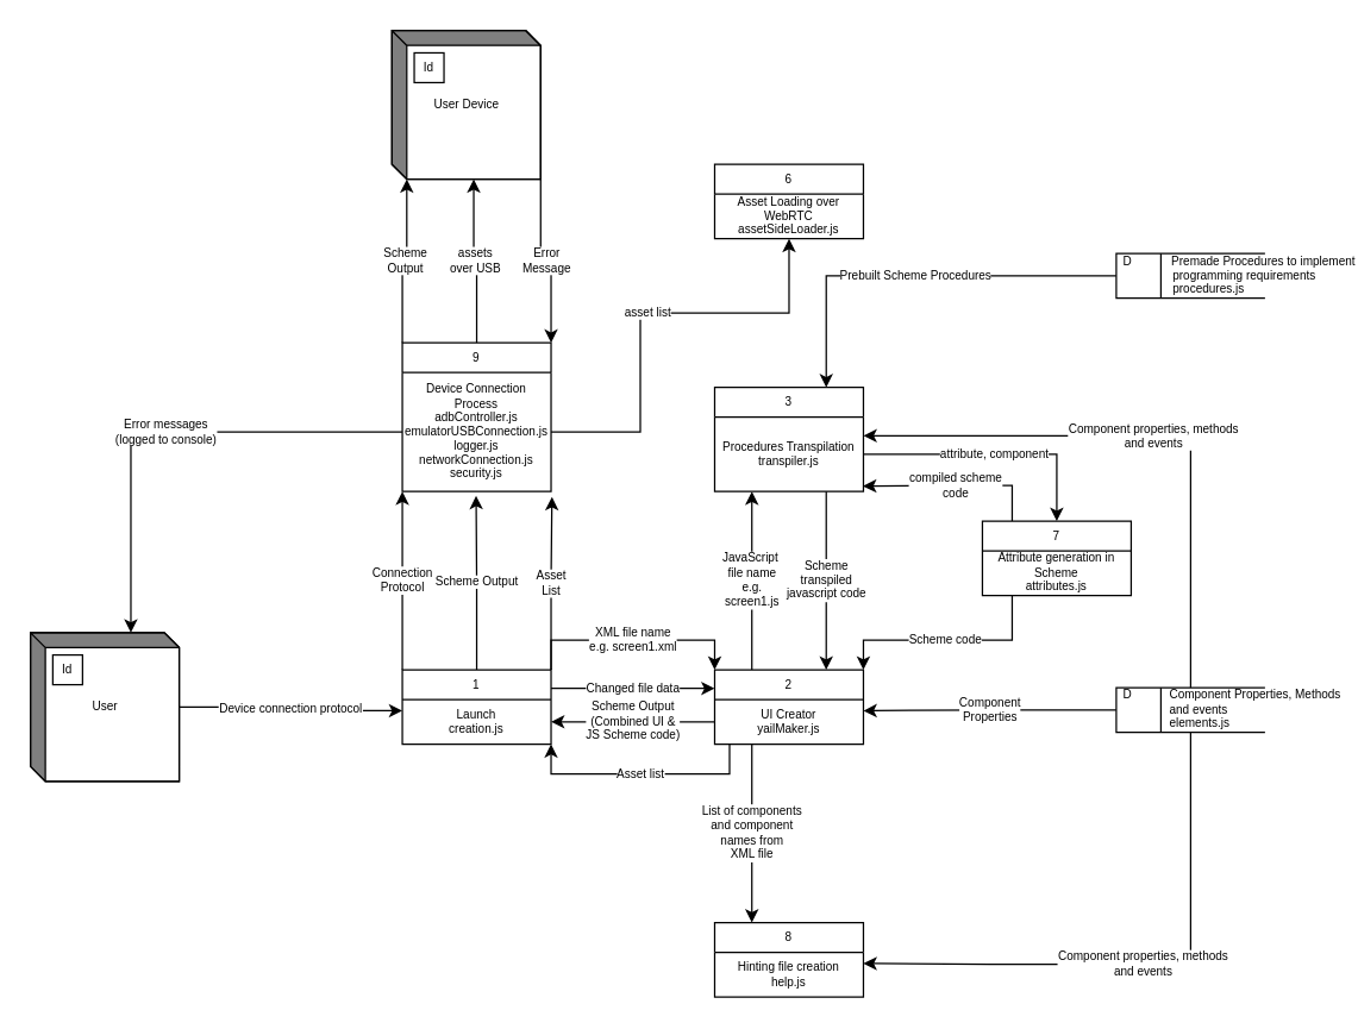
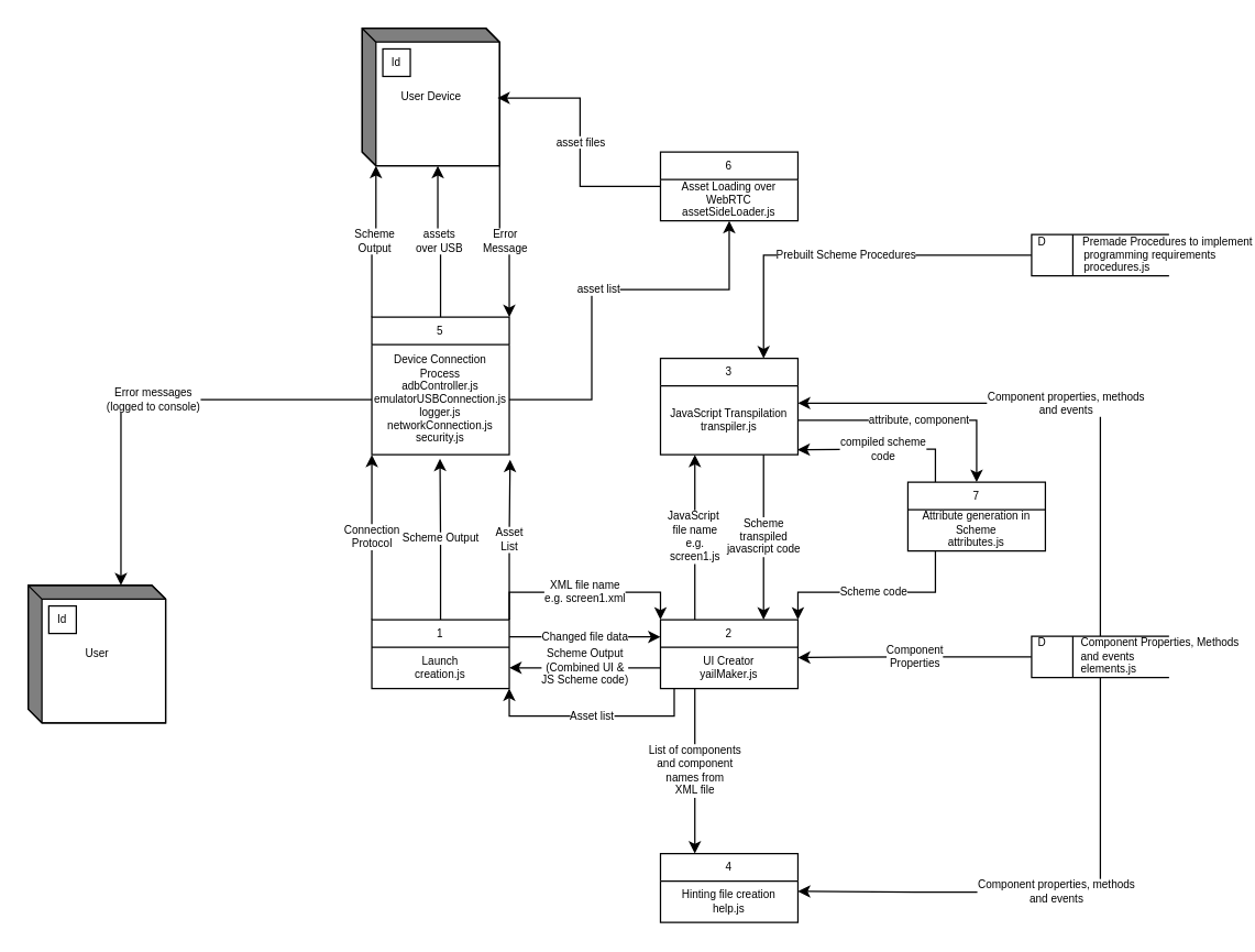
+ <mxCell id="35" value="asset files" style="edgeStyle=orthogonalEdgeStyle;rounded=0;orthogonalLoop=1;jettySize=auto;html=1;entryX=0.984;entryY=0.507;entryDx=0;entryDy=0;entryPerimeter=0;fontSize=8;" edge="1" parent="1" source="36" target="13"><mxGeometry relative="1" as="geometry" /></mxCell>
- <mxCell id="30" value="9" style="swimlane;fontStyle=0;childLayout=stackLayout;horizontal=1;startSize=20;fillColor=#ffffff;horizontalStack=0;resizeParent=1;resizeParentMax=0;resizeLast=0;collapsible=0;marginBottom=0;swimlaneFillColor=#ffffff;fontSize=8;" vertex="1" parent="1"><mxGeometry x="270" y="230" width="100" height="100" as="geometry" /></mxCell>
+ <mxCell id="30" value="5" style="swimlane;fontStyle=0;childLayout=stackLayout;horizontal=1;startSize=20;fillColor=#ffffff;horizontalStack=0;resizeParent=1;resizeParentMax=0;resizeLast=0;collapsible=0;marginBottom=0;swimlaneFillColor=#ffffff;fontSize=8;" vertex="1" parent="1"><mxGeometry x="270" y="230" width="100" height="100" as="geometry" /></mxCell>
- <mxCell id="19" value="Procedures Transpilation&lt;br style=&quot;font-size: 8px;&quot;&gt;transpiler.js&lt;br style=&quot;font-size: 8px;&quot;&gt;" style="text;html=1;strokeColor=none;fillColor=none;align=center;verticalAlign=middle;whiteSpace=wrap;rounded=0;fontSize=8;" vertex="1" parent="18"><mxGeometry y="20" width="100" height="50" as="geometry" /></mxCell>
+ <mxCell id="19" value="JavaScript Transpilation&lt;br style=&quot;font-size: 8px;&quot;&gt;transpiler.js&lt;br style=&quot;font-size: 8px;&quot;&gt;" style="text;html=1;strokeColor=none;fillColor=none;align=center;verticalAlign=middle;whiteSpace=wrap;rounded=0;fontSize=8;" vertex="1" parent="18"><mxGeometry y="20" width="100" height="50" as="geometry" /></mxCell>
- <mxCell id="2" value="Device connection protocol" style="edgeStyle=orthogonalEdgeStyle;rounded=0;orthogonalLoop=1;jettySize=auto;html=1;entryX=0;entryY=0.25;entryDx=0;entryDy=0;fontSize=8;" edge="1" parent="1" source="3" target="11"><mxGeometry relative="1" as="geometry" /></mxCell>
- <mxCell id="21" value="8" style="swimlane;fontStyle=0;childLayout=stackLayout;horizontal=1;startSize=20;fillColor=#ffffff;horizontalStack=0;resizeParent=1;resizeParentMax=0;resizeLast=0;collapsible=0;marginBottom=0;swimlaneFillColor=#ffffff;fontSize=8;" vertex="1" parent="1"><mxGeometry x="480" y="620" width="100" height="50" as="geometry" /></mxCell>
+ <mxCell id="21" value="4" style="swimlane;fontStyle=0;childLayout=stackLayout;horizontal=1;startSize=20;fillColor=#ffffff;horizontalStack=0;resizeParent=1;resizeParentMax=0;resizeLast=0;collapsible=0;marginBottom=0;swimlaneFillColor=#ffffff;fontSize=8;" vertex="1" parent="1"><mxGeometry x="480" y="620" width="100" height="50" as="geometry" /></mxCell>
